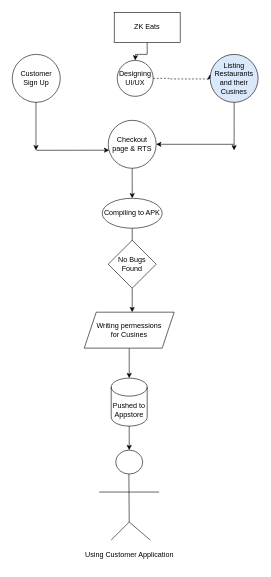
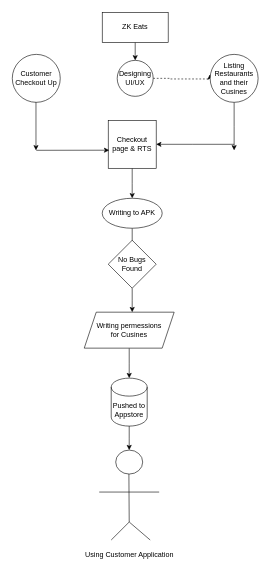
- <mxCell id="3" value="ZK Eats" style="rounded=0;whiteSpace=wrap;html=1;" vertex="1" parent="1"><mxGeometry x="190" y="20" width="110" height="50" as="geometry" /></mxCell>
+ <mxCell id="3" value="ZK Eats" style="rounded=0;whiteSpace=wrap;html=1;" vertex="1" parent="1"><mxGeometry x="170" y="20" width="110" height="50" as="geometry" /></mxCell>
- <mxCell id="9" value="Customer Sign Up" style="ellipse;whiteSpace=wrap;html=1;" vertex="1" parent="1"><mxGeometry x="20" y="90" width="80" height="80" as="geometry" /></mxCell>
+ <mxCell id="9" value="Customer Checkout Up" style="ellipse;whiteSpace=wrap;html=1;" vertex="1" parent="1"><mxGeometry x="20" y="90" width="80" height="80" as="geometry" /></mxCell>
- <mxCell id="7" value="Listing Restaurants and their&lt;div&gt;Cusines&lt;/div&gt;" style="ellipse;whiteSpace=wrap;html=1;fillColor=#dae8fc;" vertex="1" parent="1"><mxGeometry x="350" y="90" width="80" height="80" as="geometry" /></mxCell>
+ <mxCell id="7" value="Listing Restaurants and their&lt;div&gt;Cusines&lt;/div&gt;" style="ellipse;whiteSpace=wrap;html=1;" vertex="1" parent="1"><mxGeometry x="350" y="90" width="80" height="80" as="geometry" /></mxCell>
- <mxCell id="11" value="Checkout page &amp;amp; RTS" style="ellipse;whiteSpace=wrap;html=1;" vertex="1" parent="1"><mxGeometry x="180" y="200" width="80" height="80" as="geometry" /></mxCell>
+ <mxCell id="11" value="Checkout page &amp;amp; RTS" style="whiteSpace=wrap;html=1;rounded=0;" vertex="1" parent="1"><mxGeometry x="180" y="200" width="80" height="80" as="geometry" /></mxCell>
- <mxCell id="15" value="Compiling to APK" style="ellipse;whiteSpace=wrap;html=1;" vertex="1" parent="1"><mxGeometry x="170" y="330" width="100" height="50" as="geometry" /></mxCell>
+ <mxCell id="15" value="Writing to APK" style="ellipse;whiteSpace=wrap;html=1;" vertex="1" parent="1"><mxGeometry x="170" y="330" width="100" height="50" as="geometry" /></mxCell>
